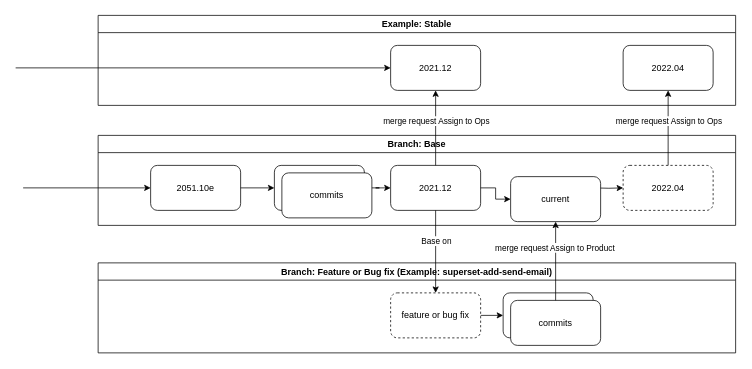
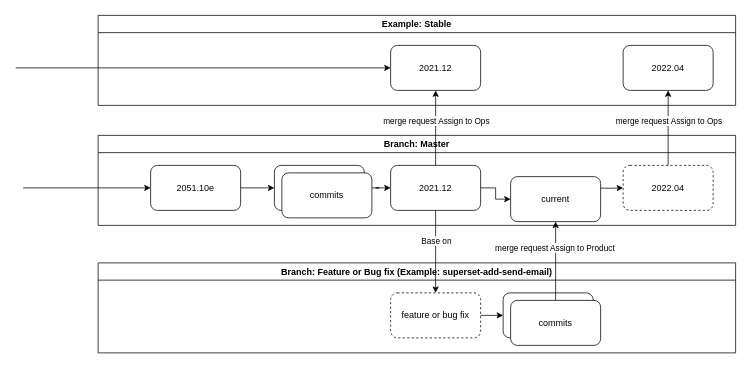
- <mxCell id="2" value="Branch: Base" style="swimlane;" vertex="1" parent="1"><mxGeometry x="130" y="180" width="850" height="120" as="geometry" /></mxCell>
+ <mxCell id="2" value="Branch: Master" style="swimlane;" vertex="1" parent="1"><mxGeometry x="130" y="180" width="850" height="120" as="geometry" /></mxCell>
